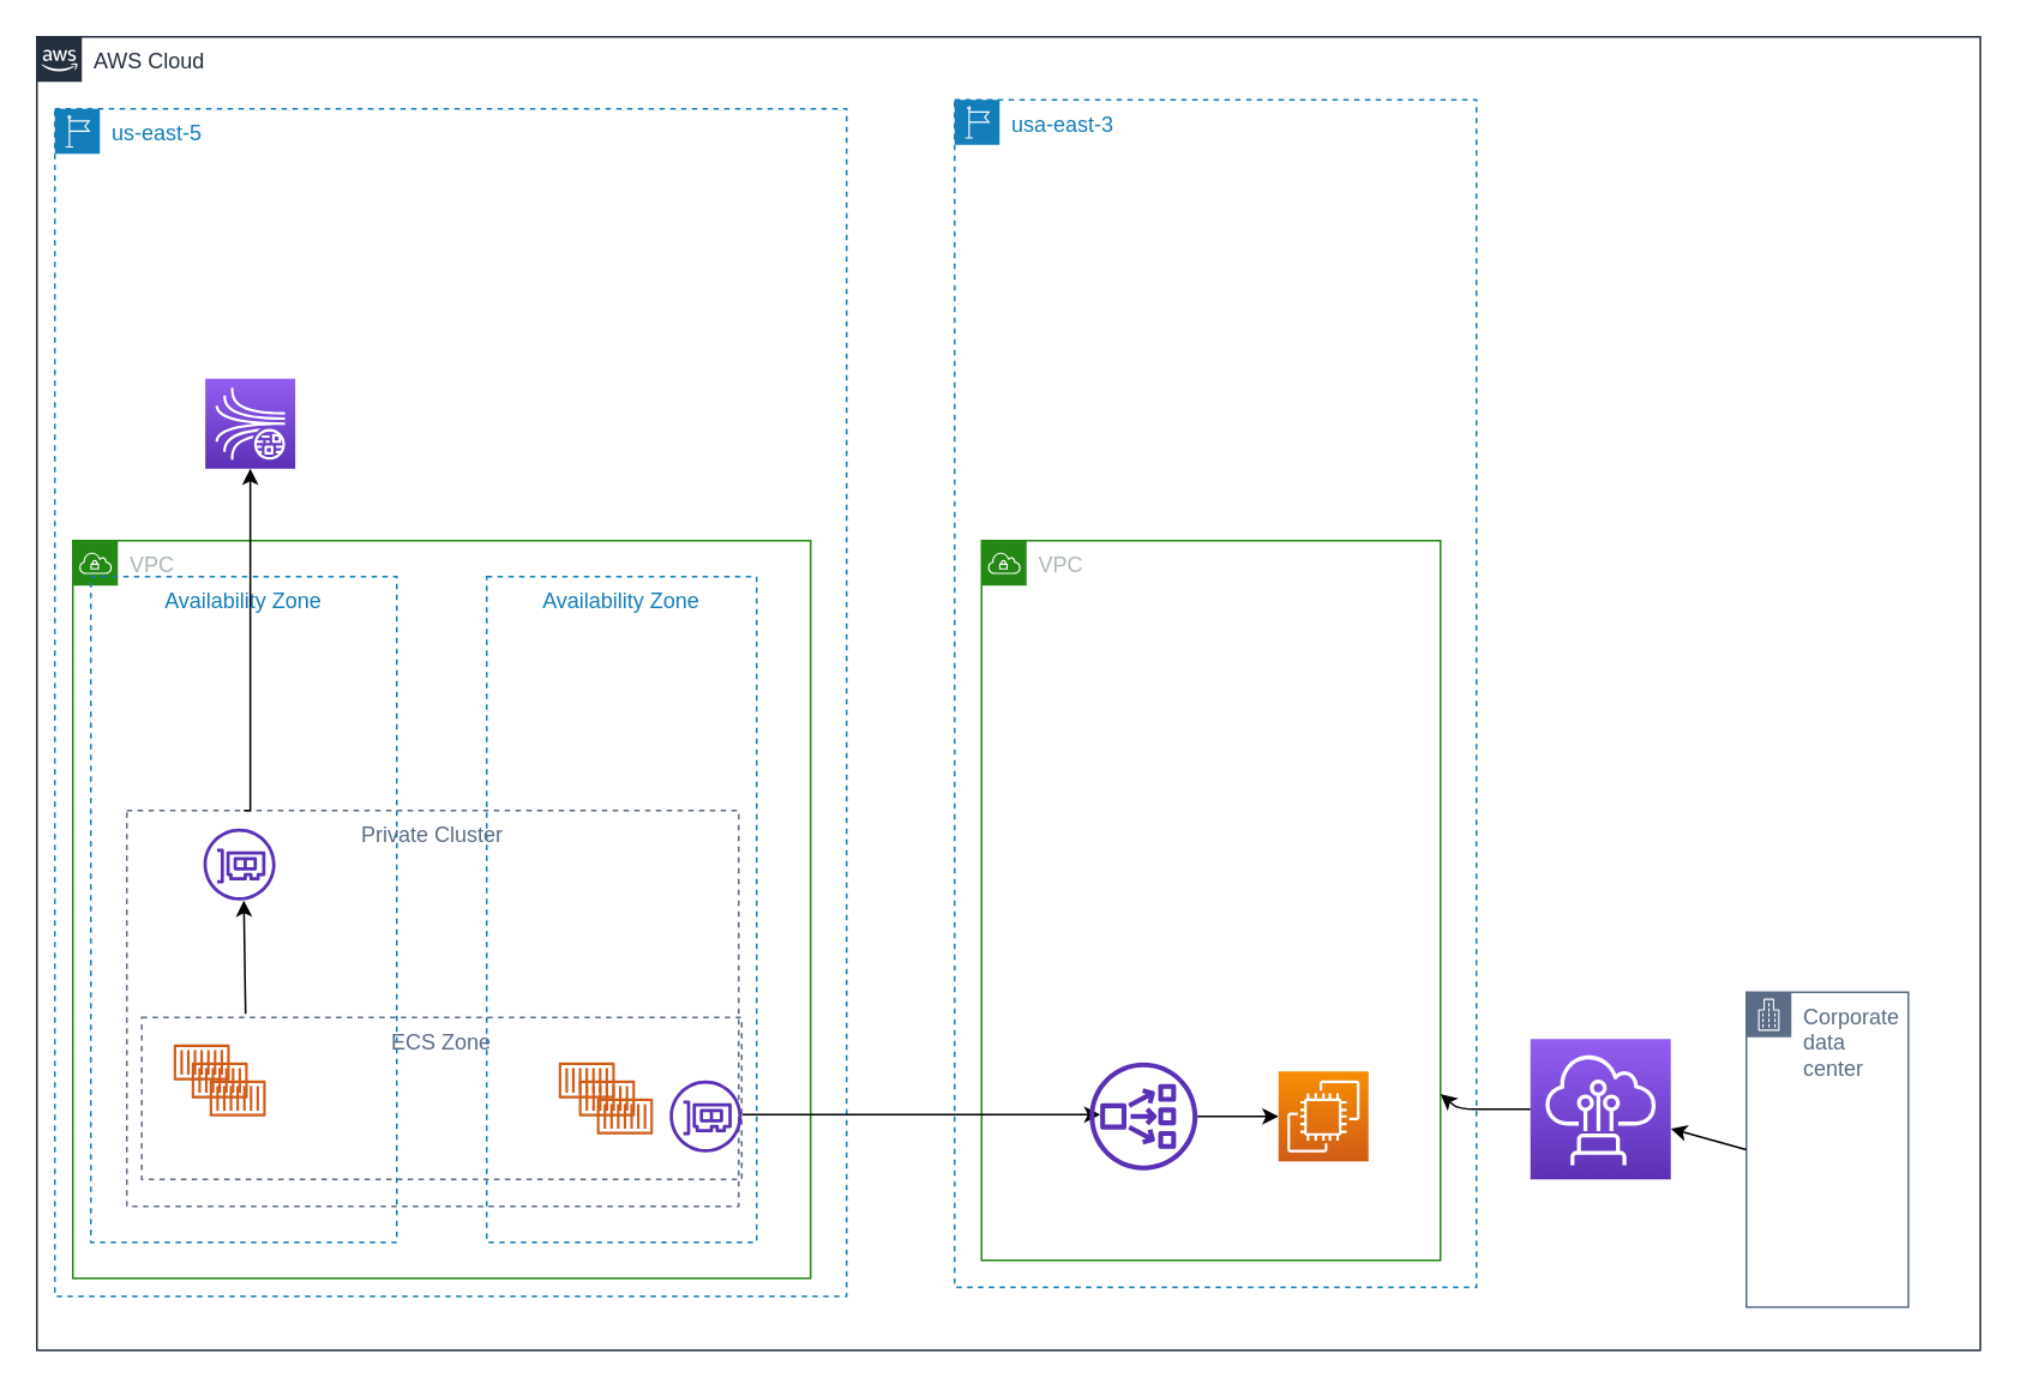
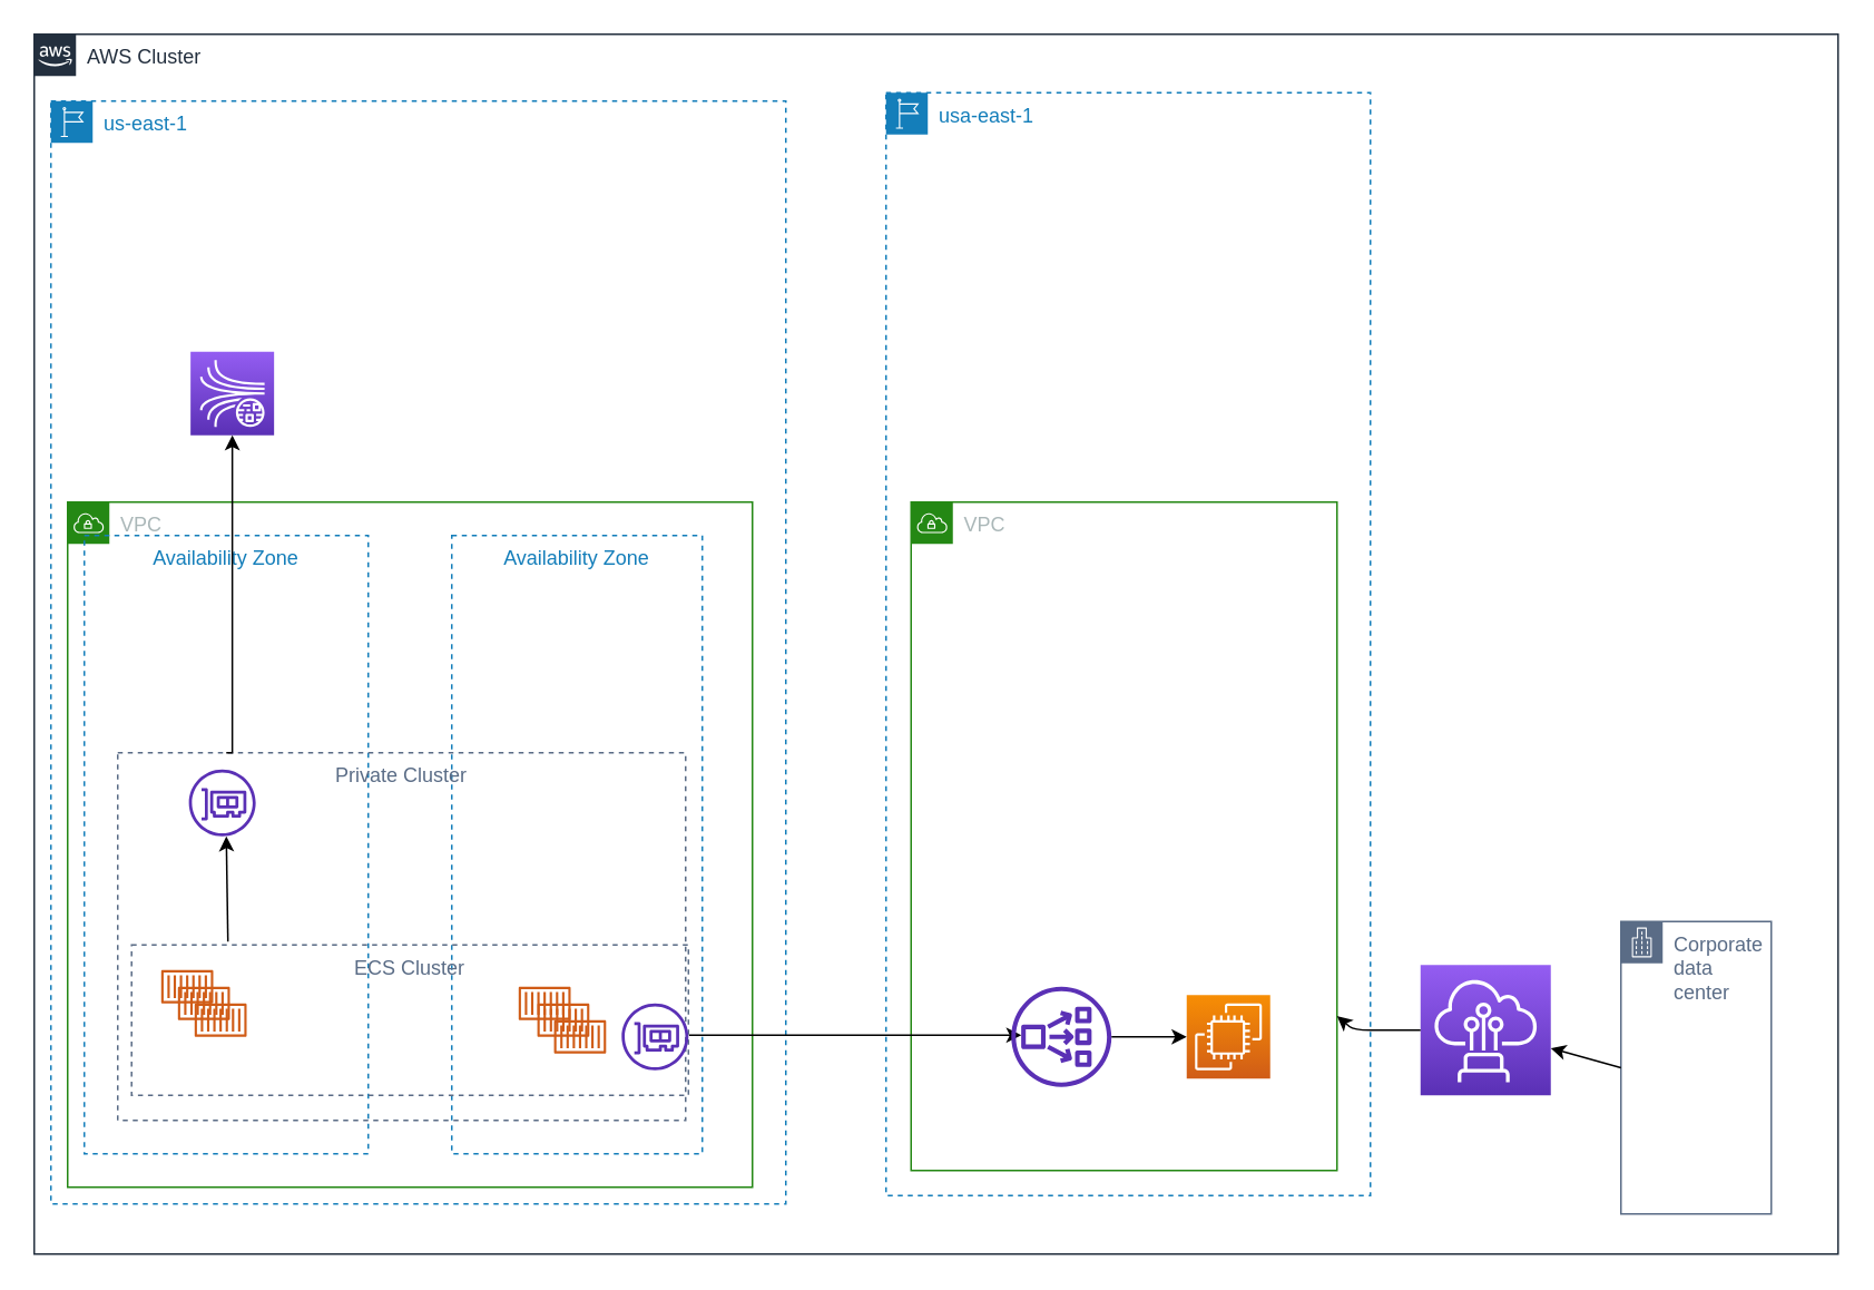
- <mxCell id="2" value="AWS Cloud" style="points=[[0,0],[0.25,0],[0.5,0],[0.75,0],[1,0],[1,0.25],[1,0.5],[1,0.75],[1,1],[0.75,1],[0.5,1],[0.25,1],[0,1],[0,0.75],[0,0.5],[0,0.25]];outlineConnect=0;gradientColor=none;html=1;whiteSpace=wrap;fontSize=12;fontStyle=0;shape=mxgraph.aws4.group;grIcon=mxgraph.aws4.group_aws_cloud_alt;strokeColor=#232F3E;fillColor=none;verticalAlign=top;align=left;spacingLeft=30;fontColor=#232F3E;dashed=0;" vertex="1" parent="1"><mxGeometry x="20" y="20" width="1080" height="730" as="geometry" /></mxCell>
+ <mxCell id="2" value="AWS Cluster" style="points=[[0,0],[0.25,0],[0.5,0],[0.75,0],[1,0],[1,0.25],[1,0.5],[1,0.75],[1,1],[0.75,1],[0.5,1],[0.25,1],[0,1],[0,0.75],[0,0.5],[0,0.25]];outlineConnect=0;gradientColor=none;html=1;whiteSpace=wrap;fontSize=12;fontStyle=0;shape=mxgraph.aws4.group;grIcon=mxgraph.aws4.group_aws_cloud_alt;strokeColor=#232F3E;fillColor=none;verticalAlign=top;align=left;spacingLeft=30;fontColor=#232F3E;dashed=0;" vertex="1" parent="1"><mxGeometry x="20" y="20" width="1080" height="730" as="geometry" /></mxCell>
- <mxCell id="4" value="usa-east-3" style="points=[[0,0],[0.25,0],[0.5,0],[0.75,0],[1,0],[1,0.25],[1,0.5],[1,0.75],[1,1],[0.75,1],[0.5,1],[0.25,1],[0,1],[0,0.75],[0,0.5],[0,0.25]];outlineConnect=0;gradientColor=none;html=1;whiteSpace=wrap;fontSize=12;fontStyle=0;shape=mxgraph.aws4.group;grIcon=mxgraph.aws4.group_region;strokeColor=#147EBA;fillColor=none;verticalAlign=top;align=left;spacingLeft=30;fontColor=#147EBA;dashed=1;" vertex="1" parent="1"><mxGeometry x="530" y="55" width="290" height="660" as="geometry" /></mxCell>
+ <mxCell id="4" value="usa-east-1" style="points=[[0,0],[0.25,0],[0.5,0],[0.75,0],[1,0],[1,0.25],[1,0.5],[1,0.75],[1,1],[0.75,1],[0.5,1],[0.25,1],[0,1],[0,0.75],[0,0.5],[0,0.25]];outlineConnect=0;gradientColor=none;html=1;whiteSpace=wrap;fontSize=12;fontStyle=0;shape=mxgraph.aws4.group;grIcon=mxgraph.aws4.group_region;strokeColor=#147EBA;fillColor=none;verticalAlign=top;align=left;spacingLeft=30;fontColor=#147EBA;dashed=1;" vertex="1" parent="1"><mxGeometry x="530" y="55" width="290" height="660" as="geometry" /></mxCell>
- <mxCell id="3" value="us-east-5" style="points=[[0,0],[0.25,0],[0.5,0],[0.75,0],[1,0],[1,0.25],[1,0.5],[1,0.75],[1,1],[0.75,1],[0.5,1],[0.25,1],[0,1],[0,0.75],[0,0.5],[0,0.25]];outlineConnect=0;gradientColor=none;html=1;whiteSpace=wrap;fontSize=12;fontStyle=0;shape=mxgraph.aws4.group;grIcon=mxgraph.aws4.group_region;strokeColor=#147EBA;fillColor=none;verticalAlign=top;align=left;spacingLeft=30;fontColor=#147EBA;dashed=1;" vertex="1" parent="1"><mxGeometry x="30" y="60" width="440" height="660" as="geometry" /></mxCell>
+ <mxCell id="3" value="us-east-1" style="points=[[0,0],[0.25,0],[0.5,0],[0.75,0],[1,0],[1,0.25],[1,0.5],[1,0.75],[1,1],[0.75,1],[0.5,1],[0.25,1],[0,1],[0,0.75],[0,0.5],[0,0.25]];outlineConnect=0;gradientColor=none;html=1;whiteSpace=wrap;fontSize=12;fontStyle=0;shape=mxgraph.aws4.group;grIcon=mxgraph.aws4.group_region;strokeColor=#147EBA;fillColor=none;verticalAlign=top;align=left;spacingLeft=30;fontColor=#147EBA;dashed=1;" vertex="1" parent="1"><mxGeometry x="30" y="60" width="440" height="660" as="geometry" /></mxCell>
- <mxCell id="17" value="ECS Zone" style="fillColor=none;strokeColor=#5A6C86;dashed=1;verticalAlign=top;fontStyle=0;fontColor=#5A6C86;" vertex="1" parent="1"><mxGeometry x="78.3" y="565" width="333.4" height="90" as="geometry" /></mxCell>
+ <mxCell id="17" value="ECS Cluster" style="fillColor=none;strokeColor=#5A6C86;dashed=1;verticalAlign=top;fontStyle=0;fontColor=#5A6C86;" vertex="1" parent="1"><mxGeometry x="78.3" y="565" width="333.4" height="90" as="geometry" /></mxCell>
